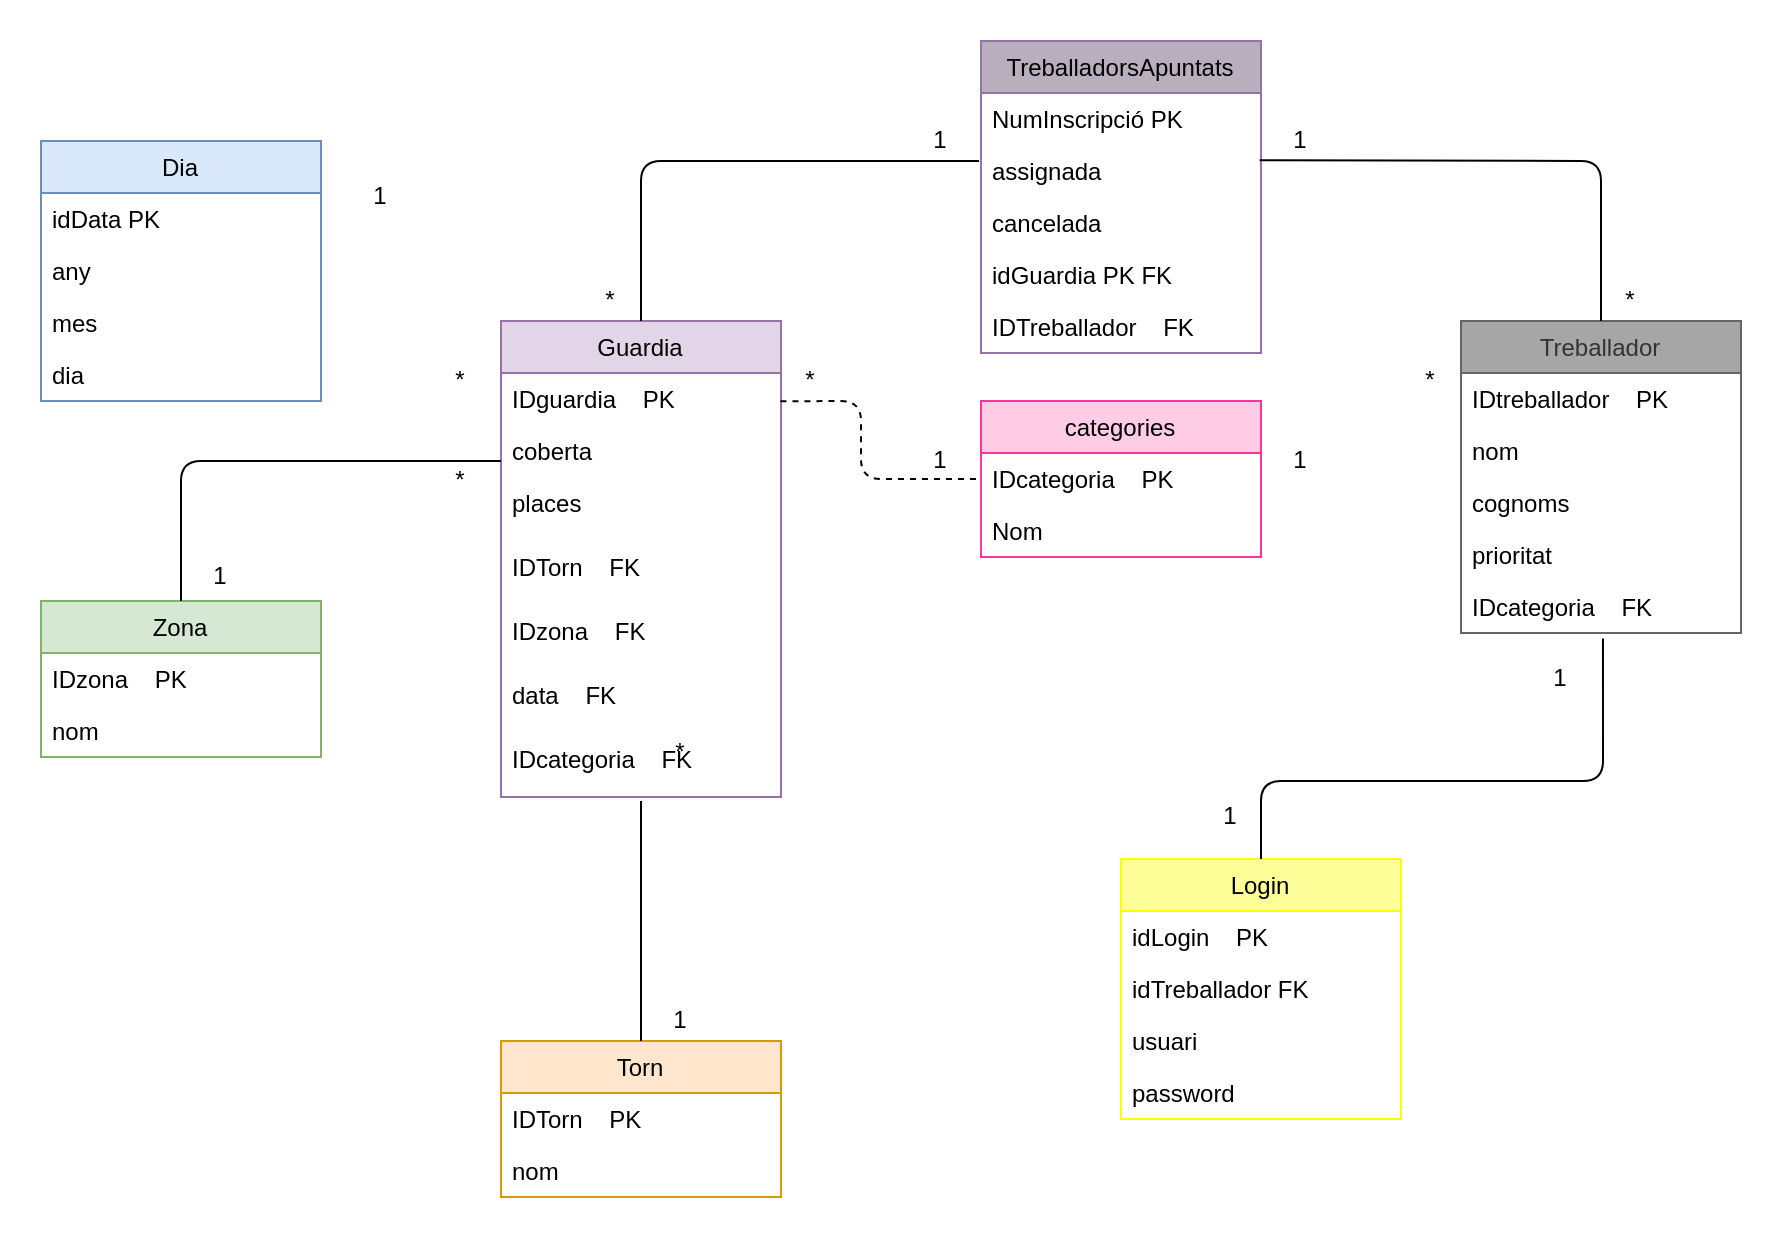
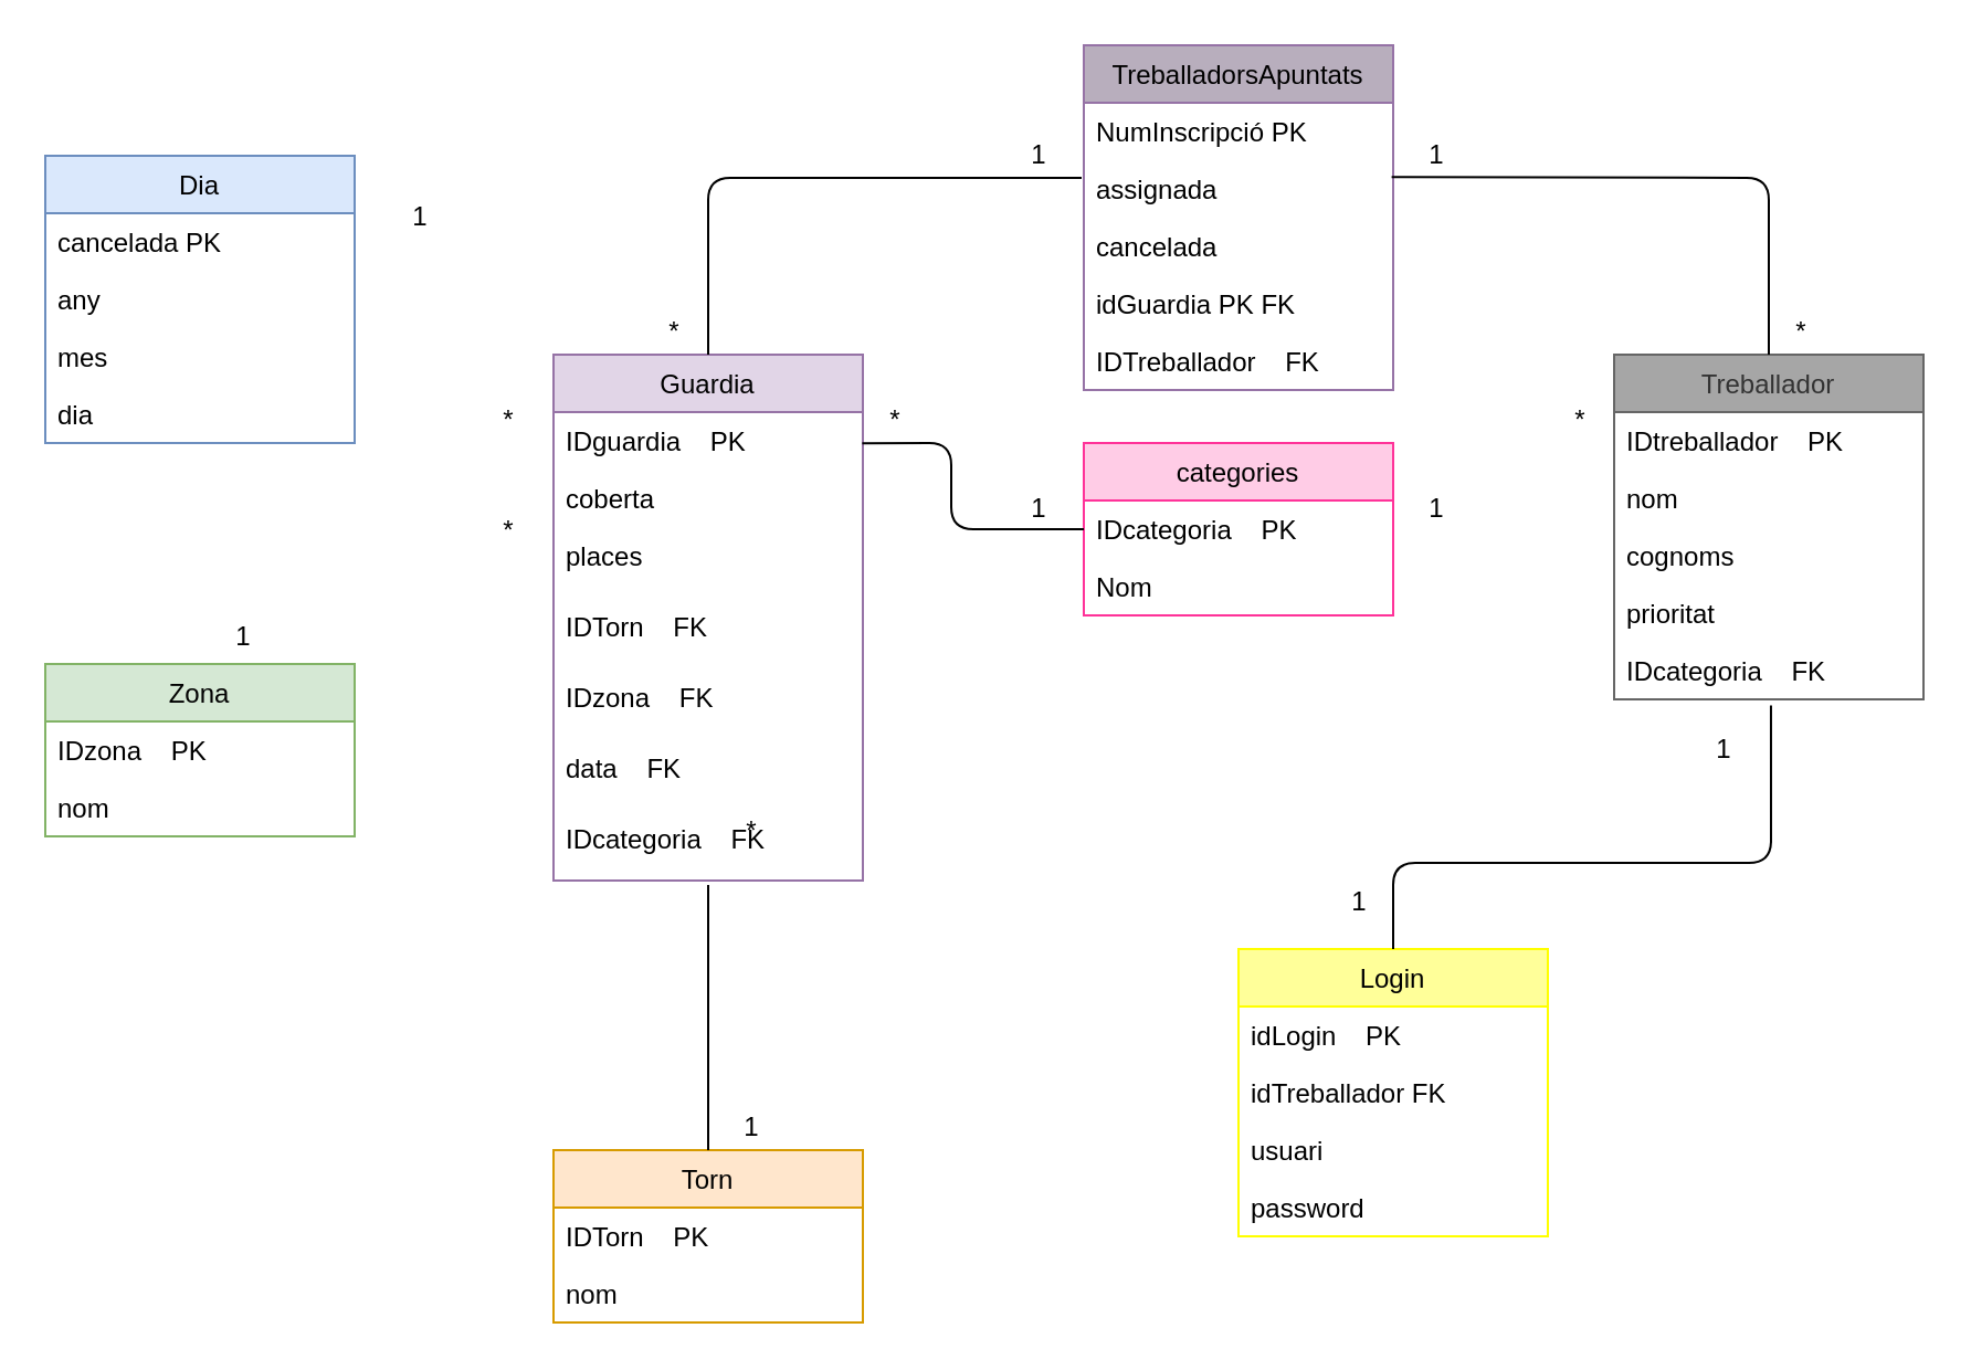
- <mxCell id="46" value="idData PK" style="text;strokeColor=none;fillColor=none;align=left;verticalAlign=top;spacingLeft=4;spacingRight=4;overflow=hidden;rotatable=0;points=[[0,0.5],[1,0.5]];portConstraint=eastwest;" vertex="1" parent="45"><mxGeometry y="26" width="140" height="26" as="geometry" /></mxCell>
+ <mxCell id="46" value="cancelada PK" style="text;strokeColor=none;fillColor=none;align=left;verticalAlign=top;spacingLeft=4;spacingRight=4;overflow=hidden;rotatable=0;points=[[0,0.5],[1,0.5]];portConstraint=eastwest;" vertex="1" parent="45"><mxGeometry y="26" width="140" height="26" as="geometry" /></mxCell>
- <mxCell id="27" value="" style="endArrow=none;html=1;exitX=0.998;exitY=0.543;exitDx=0;exitDy=0;entryX=0;entryY=0.5;entryDx=0;entryDy=0;exitPerimeter=0;dashed=1;" edge="1" parent="1" source="3" target="11"><mxGeometry width="50" height="50" relative="1" as="geometry"><mxPoint x="410" y="230" as="sourcePoint" /><mxPoint x="460" y="180" as="targetPoint" /><Array as="points"><mxPoint x="430" y="200" /><mxPoint x="430" y="239" /></Array></mxGeometry></mxCell>
+ <mxCell id="27" value="" style="endArrow=none;html=1;exitX=0.998;exitY=0.543;exitDx=0;exitDy=0;entryX=0;entryY=0.5;entryDx=0;entryDy=0;exitPerimeter=0;" edge="1" parent="1" source="3" target="11"><mxGeometry width="50" height="50" relative="1" as="geometry"><mxPoint x="410" y="230" as="sourcePoint" /><mxPoint x="460" y="180" as="targetPoint" /><Array as="points"><mxPoint x="430" y="200" /><mxPoint x="430" y="239" /></Array></mxGeometry></mxCell>
- <mxCell id="50" value="" style="endArrow=none;html=1;exitX=0.5;exitY=0;exitDx=0;exitDy=0;entryX=0;entryY=0.692;entryDx=0;entryDy=0;entryPerimeter=0;" edge="1" parent="1" source="42" target="4"><mxGeometry width="50" height="50" relative="1" as="geometry"><mxPoint x="400" y="300" as="sourcePoint" /><mxPoint x="450" y="250" as="targetPoint" /><Array as="points"><mxPoint x="90" y="230" /></Array></mxGeometry></mxCell>
